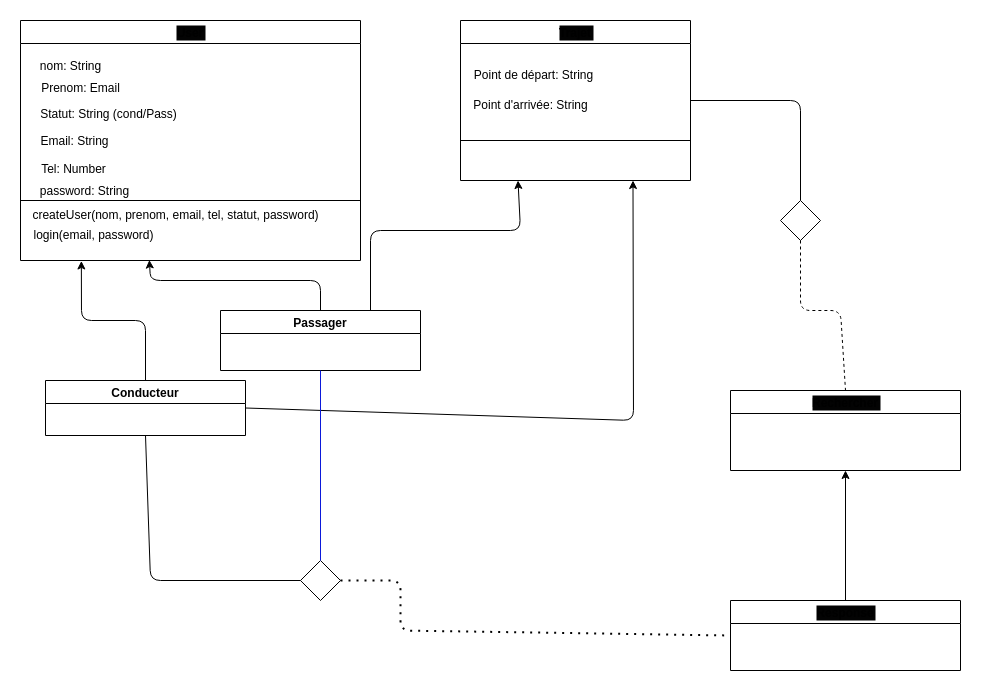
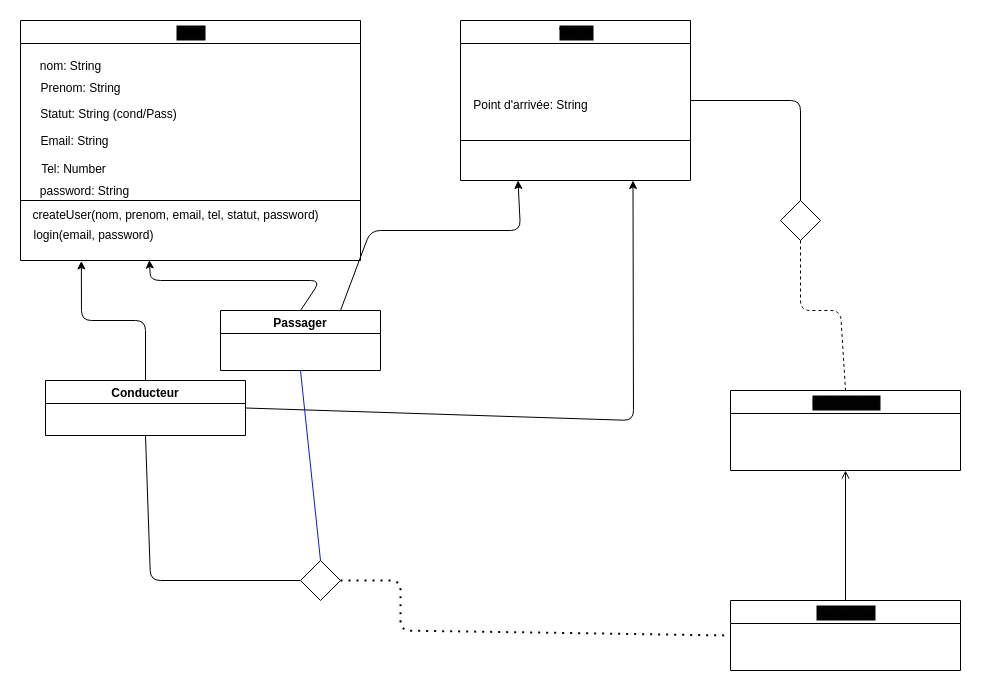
- <mxCell id="19" value="&lt;span style=&quot;text-align: left;&quot;&gt;Point de départ: String&lt;/span&gt;" style="text;html=1;align=center;verticalAlign=middle;resizable=0;points=[];autosize=1;strokeColor=none;fillColor=none;" vertex="1" parent="18"><mxGeometry x="3" y="40" width="140" height="30" as="geometry" /></mxCell>
- <mxCell id="10" value="&lt;span style=&quot;text-align: left;&quot;&gt;Prenom: Email&lt;/span&gt;" style="text;html=1;align=center;verticalAlign=middle;resizable=0;points=[];autosize=1;strokeColor=none;fillColor=none;" vertex="1" parent="8"><mxGeometry x="10" y="53" width="100" height="30" as="geometry" /></mxCell>
+ <mxCell id="10" value="&lt;span style=&quot;text-align: left;&quot;&gt;Prenom: String&lt;/span&gt;" style="text;html=1;align=center;verticalAlign=middle;resizable=0;points=[];autosize=1;strokeColor=none;fillColor=none;" vertex="1" parent="8"><mxGeometry x="10" y="53" width="100" height="30" as="geometry" /></mxCell>
- <mxCell id="7" value="Passager" style="swimlane;" vertex="1" parent="1"><mxGeometry x="220" y="310" width="200" height="60" as="geometry" /></mxCell>
+ <mxCell id="7" value="Passager" style="swimlane;" vertex="1" parent="1"><mxGeometry x="220" y="310" width="160" height="60" as="geometry" /></mxCell>
- <mxCell id="26" style="edgeStyle=none;html=1;exitX=0.5;exitY=0;exitDx=0;exitDy=0;entryX=0.5;entryY=1;entryDx=0;entryDy=0;" edge="1" parent="1" source="27" target="22"><mxGeometry relative="1" as="geometry" /></mxCell>
+ <mxCell id="26" style="edgeStyle=none;html=1;exitX=0.5;exitY=0;exitDx=0;exitDy=0;entryX=0.5;entryY=1;entryDx=0;entryDy=0;endArrow=open;" edge="1" parent="1" source="27" target="22"><mxGeometry relative="1" as="geometry" /></mxCell>
